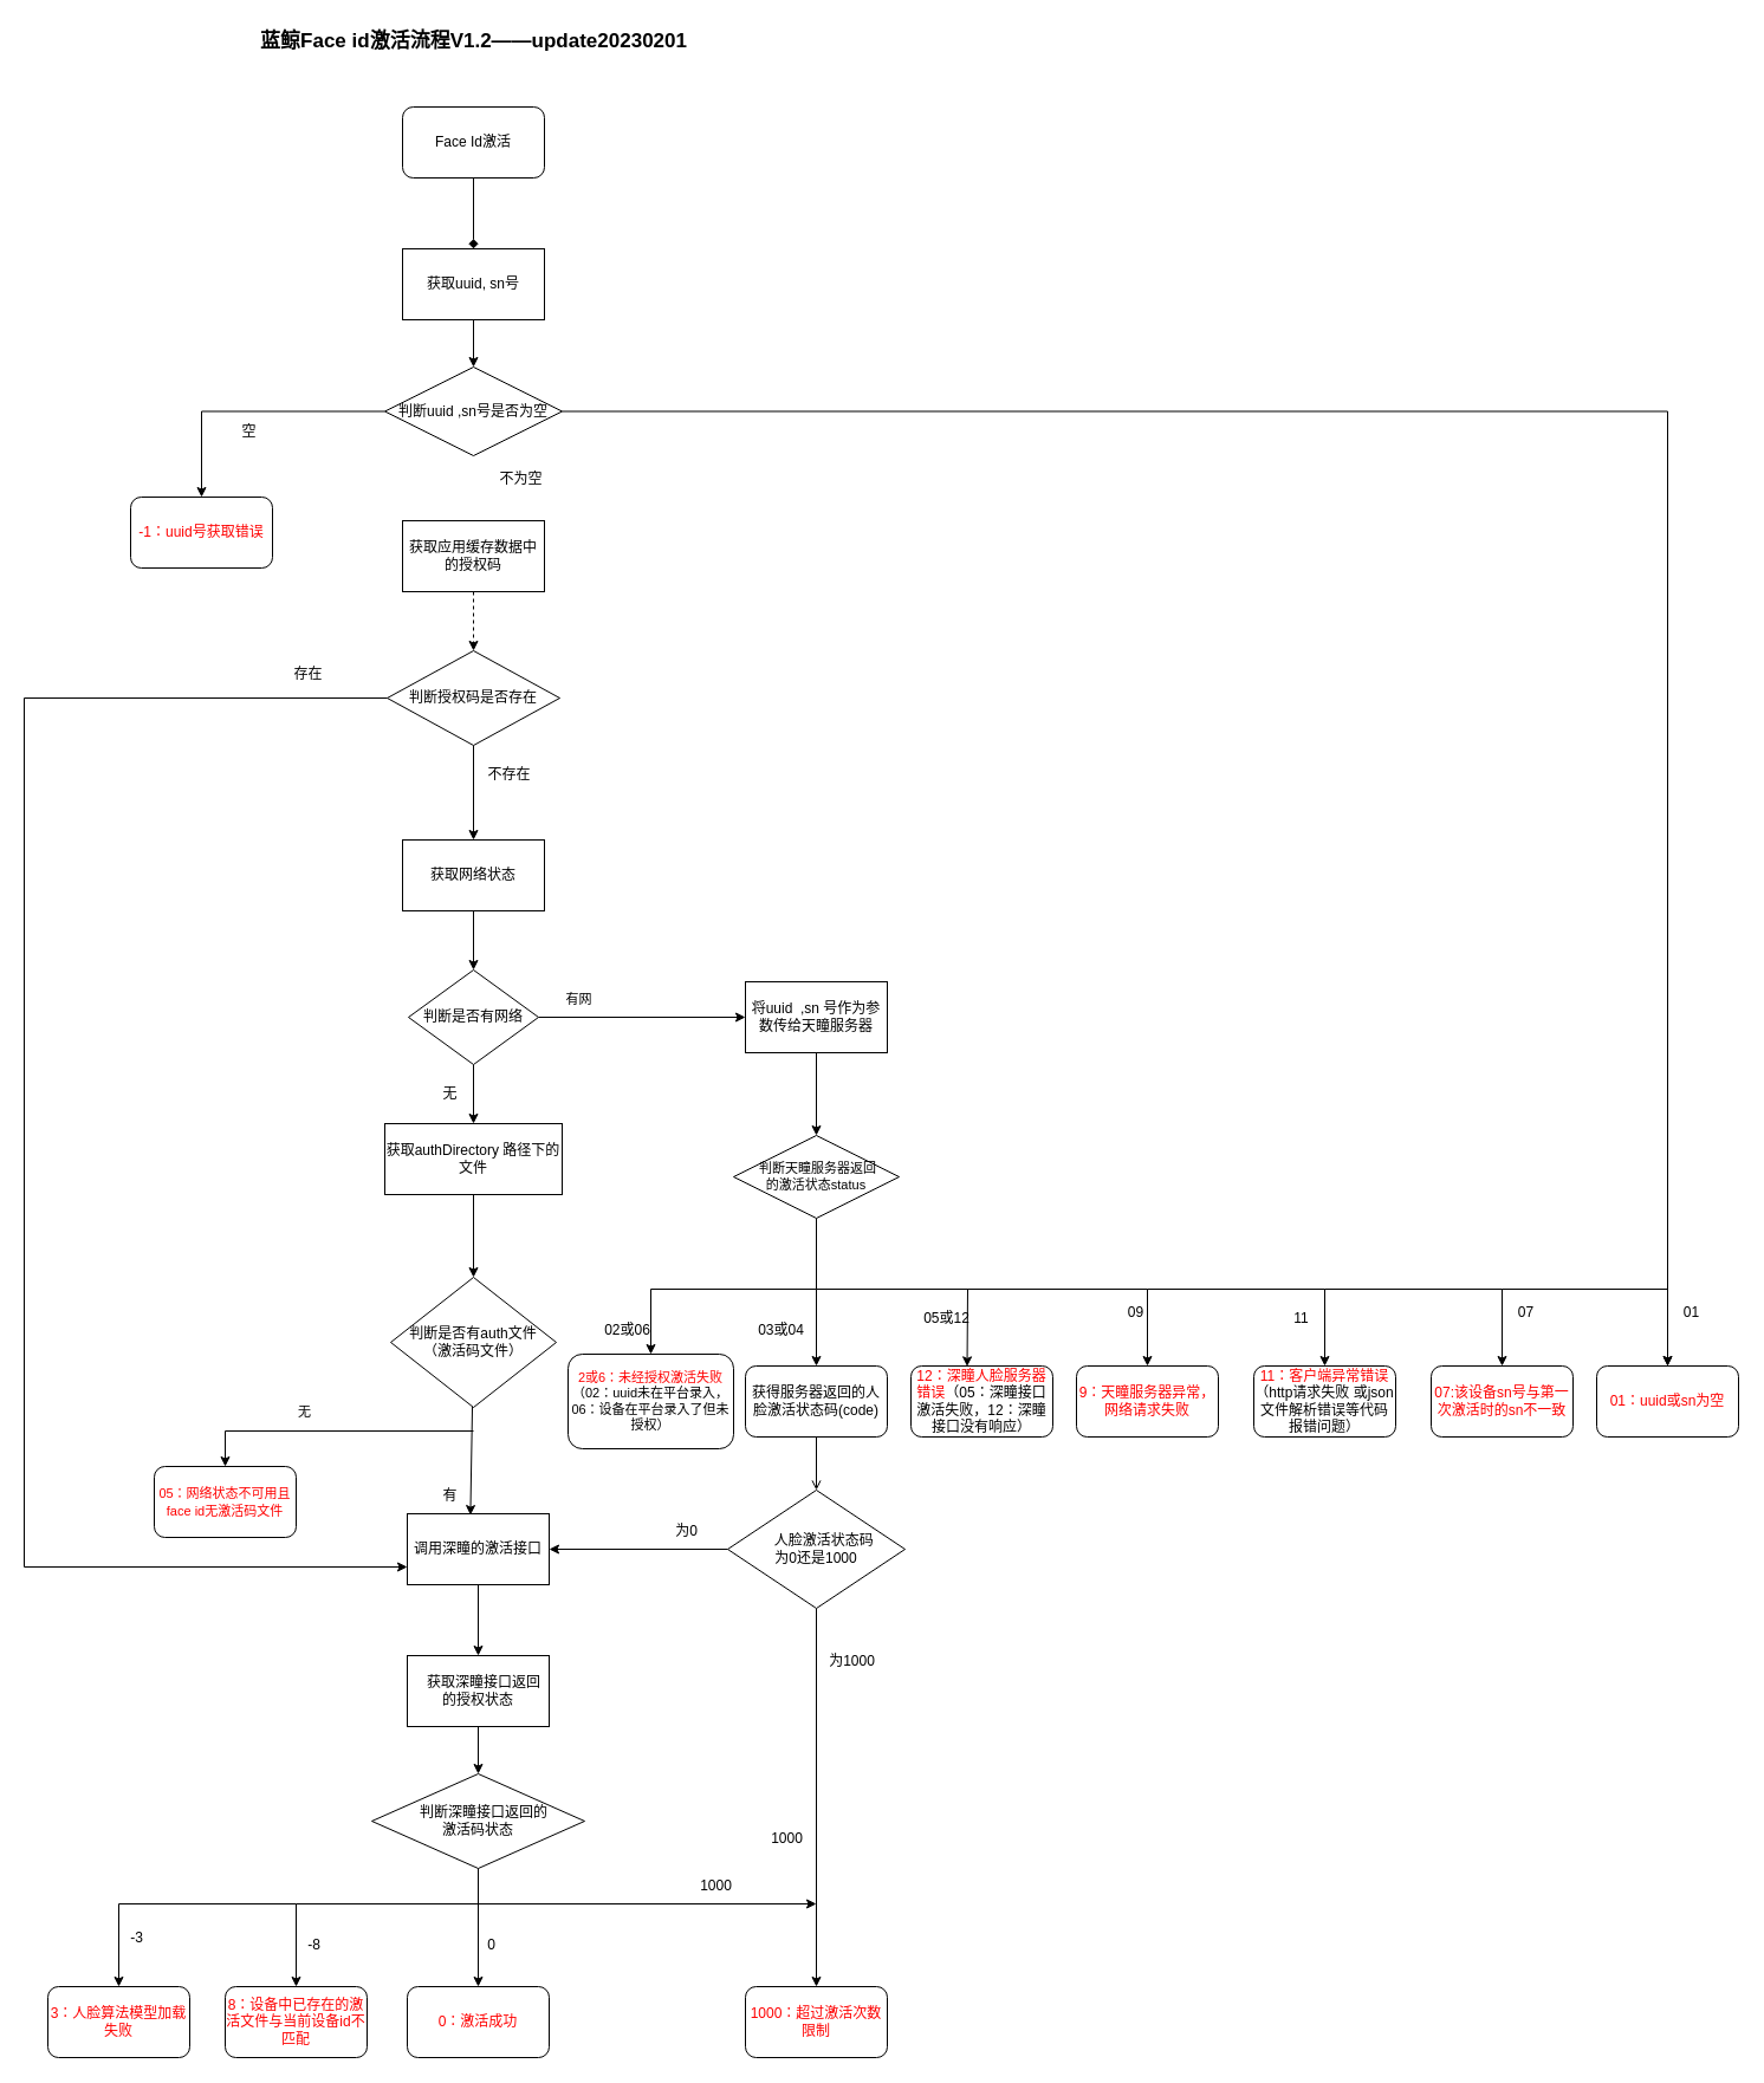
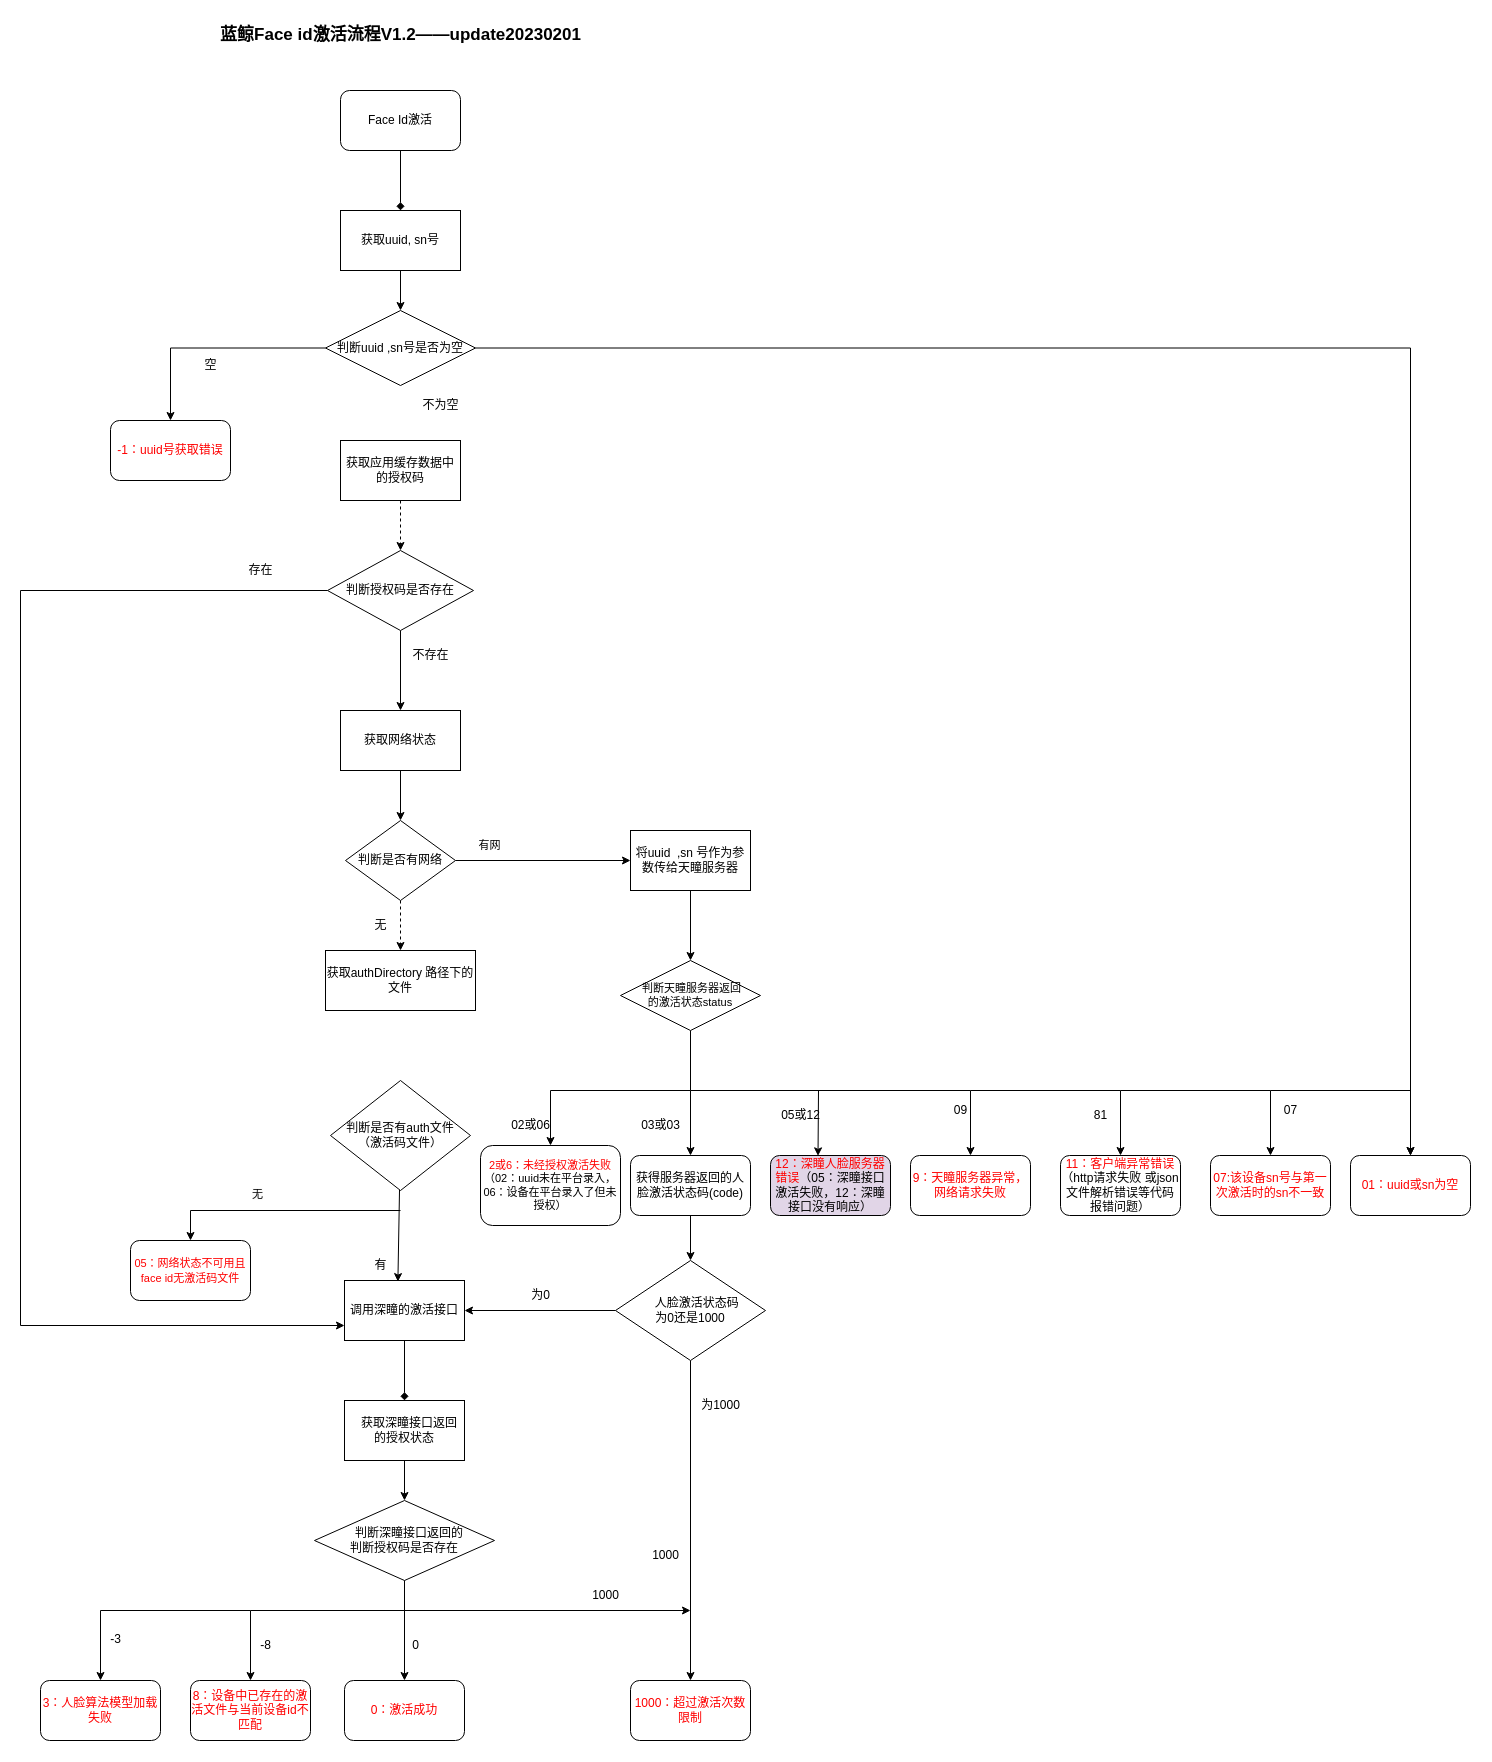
- <mxCell id="11" value="" style="edgeStyle=orthogonalEdgeStyle;rounded=0;orthogonalLoop=1;jettySize=auto;html=1;fontColor=#000000;" parent="1" source="13" target="17" edge="1"><mxGeometry relative="1" as="geometry" /></mxCell>
+ <mxCell id="11" value="" style="edgeStyle=orthogonalEdgeStyle;rounded=0;orthogonalLoop=1;jettySize=auto;html=1;fontColor=#000000;dashed=1;" parent="1" source="13" target="17" edge="1"><mxGeometry relative="1" as="geometry" /></mxCell>
- <mxCell id="16" value="" style="edgeStyle=orthogonalEdgeStyle;rounded=0;orthogonalLoop=1;jettySize=auto;html=1;fontColor=#000000;" parent="1" source="17" target="19" edge="1"><mxGeometry relative="1" as="geometry" /></mxCell>
- <mxCell id="80" value="&lt;font color=&quot;#000000&quot;&gt;01&lt;/font&gt;" style="text;html=1;align=center;verticalAlign=middle;resizable=0;points=[];autosize=1;strokeColor=none;fillColor=none;fontColor=#FF0000;" vertex="1" parent="1"><mxGeometry x="1410" y="1095" width="40" height="30" as="geometry" /></mxCell>
- <mxCell id="41" value="11" style="text;html=1;align=center;verticalAlign=middle;resizable=0;points=[];autosize=1;strokeColor=none;fillColor=none;fontColor=#000000;" parent="1" vertex="1"><mxGeometry x="1080" y="1100" width="40" height="30" as="geometry" /></mxCell>
+ <mxCell id="41" value="81" style="text;html=1;align=center;verticalAlign=middle;resizable=0;points=[];autosize=1;strokeColor=none;fillColor=none;fontColor=#000000;" parent="1" vertex="1"><mxGeometry x="1080" y="1100" width="40" height="30" as="geometry" /></mxCell>
- <mxCell id="34" value="&lt;font color=&quot;#000000&quot;&gt;03或04&lt;/font&gt;" style="text;html=1;align=center;verticalAlign=middle;resizable=0;points=[];autosize=1;strokeColor=none;fillColor=none;fontColor=#FF0000;" parent="1" vertex="1"><mxGeometry x="630" y="1110" width="60" height="30" as="geometry" /></mxCell>
+ <mxCell id="34" value="&lt;font color=&quot;#000000&quot;&gt;03或03&lt;/font&gt;" style="text;html=1;align=center;verticalAlign=middle;resizable=0;points=[];autosize=1;strokeColor=none;fillColor=none;fontColor=#FF0000;" parent="1" vertex="1"><mxGeometry x="630" y="1110" width="60" height="30" as="geometry" /></mxCell>
- <mxCell id="32" value="12：深瞳人脸服务器错误&lt;font color=&quot;#000000&quot;&gt;（05：深瞳接口激活失败，12：深瞳接口没有响应）&lt;/font&gt;" style="rounded=1;whiteSpace=wrap;html=1;fontColor=#FF0000;" parent="1" vertex="1"><mxGeometry x="770" y="1155" width="120" height="60" as="geometry" /></mxCell>
+ <mxCell id="32" value="12：深瞳人脸服务器错误&lt;font color=&quot;#000000&quot;&gt;（05：深瞳接口激活失败，12：深瞳接口没有响应）&lt;/font&gt;" style="rounded=1;whiteSpace=wrap;html=1;fontColor=#FF0000;fillColor=#e1d5e7;" parent="1" vertex="1"><mxGeometry x="770" y="1155" width="120" height="60" as="geometry" /></mxCell>
- <mxCell id="29" value="" style="edgeStyle=orthogonalEdgeStyle;rounded=0;orthogonalLoop=1;jettySize=auto;html=1;fontColor=#000000;endArrow=open;" parent="1" source="30" target="44" edge="1"><mxGeometry relative="1" as="geometry" /></mxCell>
+ <mxCell id="29" value="" style="edgeStyle=orthogonalEdgeStyle;rounded=0;orthogonalLoop=1;jettySize=auto;html=1;fontColor=#000000;" parent="1" source="30" target="44" edge="1"><mxGeometry relative="1" as="geometry" /></mxCell>
- <mxCell id="51" value="为0" style="text;html=1;align=center;verticalAlign=middle;resizable=0;points=[];autosize=1;strokeColor=none;fillColor=none;" parent="1" vertex="1"><mxGeometry x="560" y="1280" width="40" height="30" as="geometry" /></mxCell>
+ <mxCell id="51" value="为0" style="text;html=1;align=center;verticalAlign=middle;resizable=0;points=[];autosize=1;strokeColor=none;fillColor=none;" parent="1" vertex="1"><mxGeometry x="520" y="1280" width="40" height="30" as="geometry" /></mxCell>
- <mxCell id="49" value="" style="edgeStyle=orthogonalEdgeStyle;rounded=0;orthogonalLoop=1;jettySize=auto;html=1;fontColor=#FF0000;" parent="1" source="50" target="57" edge="1"><mxGeometry relative="1" as="geometry" /></mxCell>
+ <mxCell id="49" value="" style="edgeStyle=orthogonalEdgeStyle;rounded=0;orthogonalLoop=1;jettySize=auto;html=1;fontColor=#FF0000;endArrow=diamond;" parent="1" source="50" target="57" edge="1"><mxGeometry relative="1" as="geometry" /></mxCell>
- <mxCell id="58" value="&lt;font color=&quot;#000000&quot;&gt;&amp;nbsp; &amp;nbsp;判断深瞳接口返回的&lt;br&gt;激活码状态&lt;/font&gt;" style="rhombus;whiteSpace=wrap;html=1;fontColor=#FF0000;" parent="1" vertex="1"><mxGeometry x="314" y="1500" width="180" height="80" as="geometry" /></mxCell>
+ <mxCell id="58" value="&lt;font color=&quot;#000000&quot;&gt;&amp;nbsp; &amp;nbsp;判断深瞳接口返回的&lt;br&gt;判断授权码是否存在&lt;/font&gt;" style="rhombus;whiteSpace=wrap;html=1;fontColor=#FF0000;" parent="1" vertex="1"><mxGeometry x="314" y="1500" width="180" height="80" as="geometry" /></mxCell>
